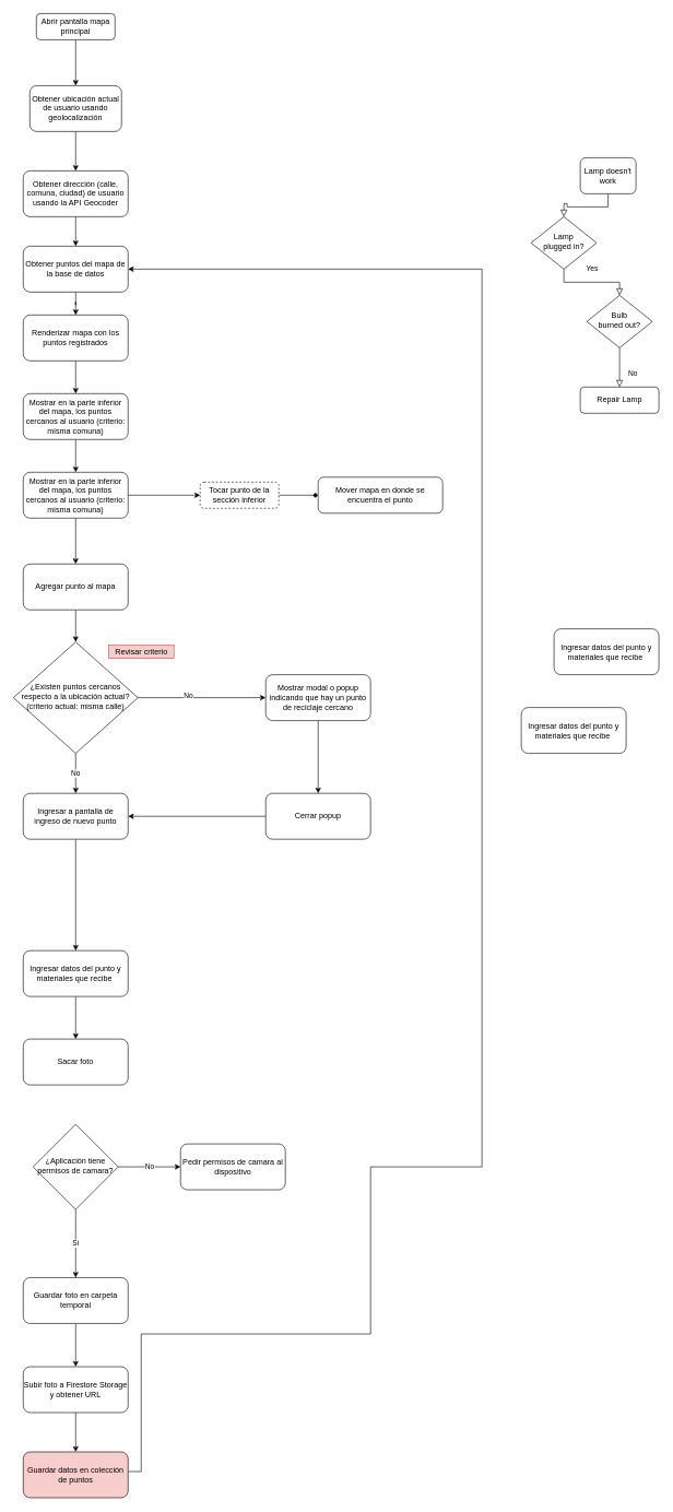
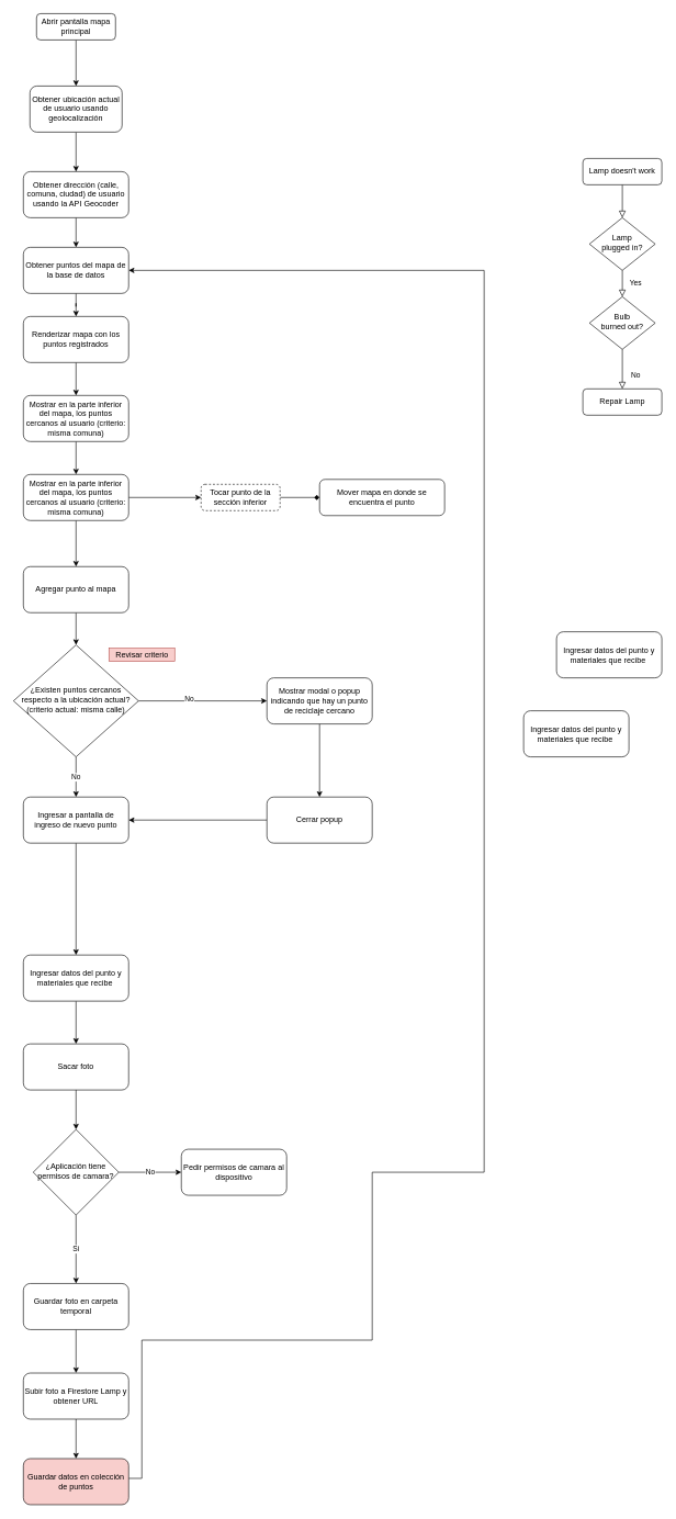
- <mxCell id="3" value="Lamp doesn't work" style="rounded=1;whiteSpace=wrap;html=1;fontSize=12;glass=0;strokeWidth=1;shadow=0;" parent="1" vertex="1"><mxGeometry x="885" y="240" width="85" height="55" as="geometry" /></mxCell>
+ <mxCell id="3" value="Lamp doesn't work" style="rounded=1;whiteSpace=wrap;html=1;fontSize=12;glass=0;strokeWidth=1;shadow=0;" parent="1" vertex="1"><mxGeometry x="885" y="240" width="120" height="40" as="geometry" /></mxCell>
- <mxCell id="5" value="Lamp&lt;br&gt;plugged in?" style="rhombus;whiteSpace=wrap;html=1;shadow=0;fontFamily=Helvetica;fontSize=12;align=center;strokeWidth=1;spacing=6;spacingTop=-4;" parent="1" vertex="1"><mxGeometry x="810" y="330" width="100" height="80" as="geometry" /></mxCell>
+ <mxCell id="5" value="Lamp&lt;br&gt;plugged in?" style="rhombus;whiteSpace=wrap;html=1;shadow=0;fontFamily=Helvetica;fontSize=12;align=center;strokeWidth=1;spacing=6;spacingTop=-4;" parent="1" vertex="1"><mxGeometry x="895" y="330" width="100" height="80" as="geometry" /></mxCell>
+ <mxCell id="31" style="edgeStyle=orthogonalEdgeStyle;rounded=0;orthogonalLoop=1;jettySize=auto;html=1;" edge="1" parent="1" source="32" target="35"><mxGeometry relative="1" as="geometry" /></mxCell>
- <mxCell id="40" value="Subir foto a Firestore Storage y obtener URL" style="rounded=1;whiteSpace=wrap;html=1;fontSize=12;glass=0;strokeWidth=1;shadow=0;" vertex="1" parent="1"><mxGeometry x="35" y="2085" width="160" height="70" as="geometry" /></mxCell>
+ <mxCell id="40" value="Subir foto a Firestore Lamp y obtener URL" style="rounded=1;whiteSpace=wrap;html=1;fontSize=12;glass=0;strokeWidth=1;shadow=0;" vertex="1" parent="1"><mxGeometry x="35" y="2085" width="160" height="70" as="geometry" /></mxCell>
